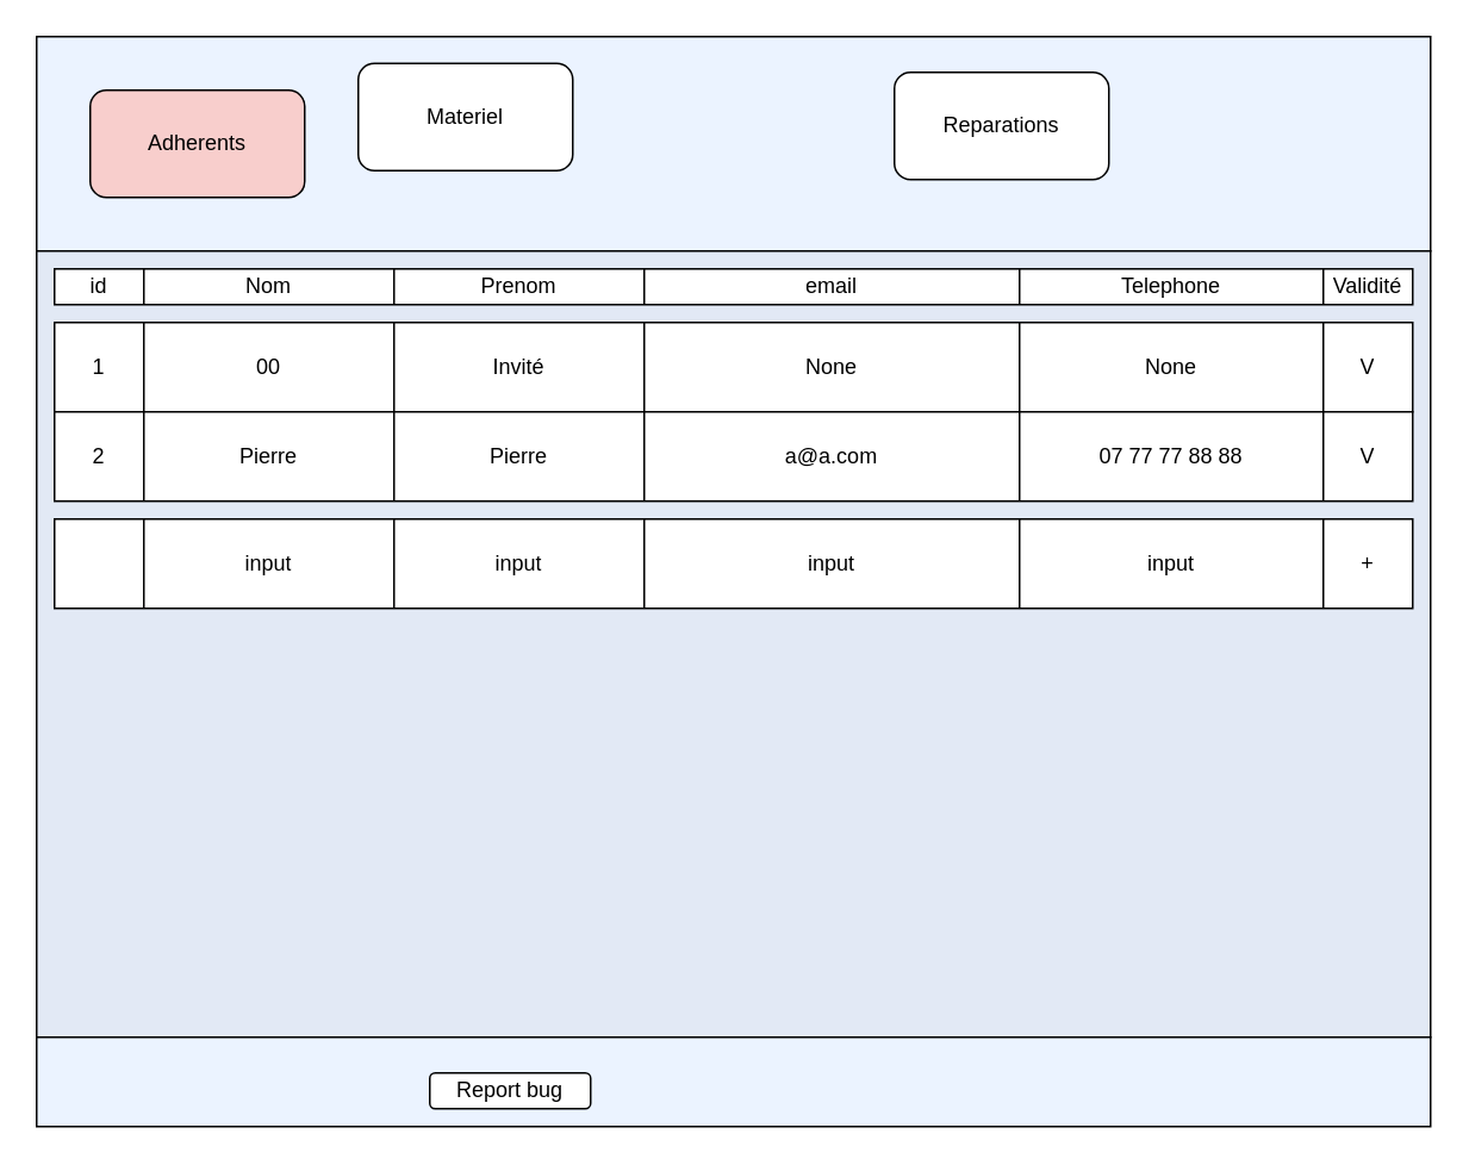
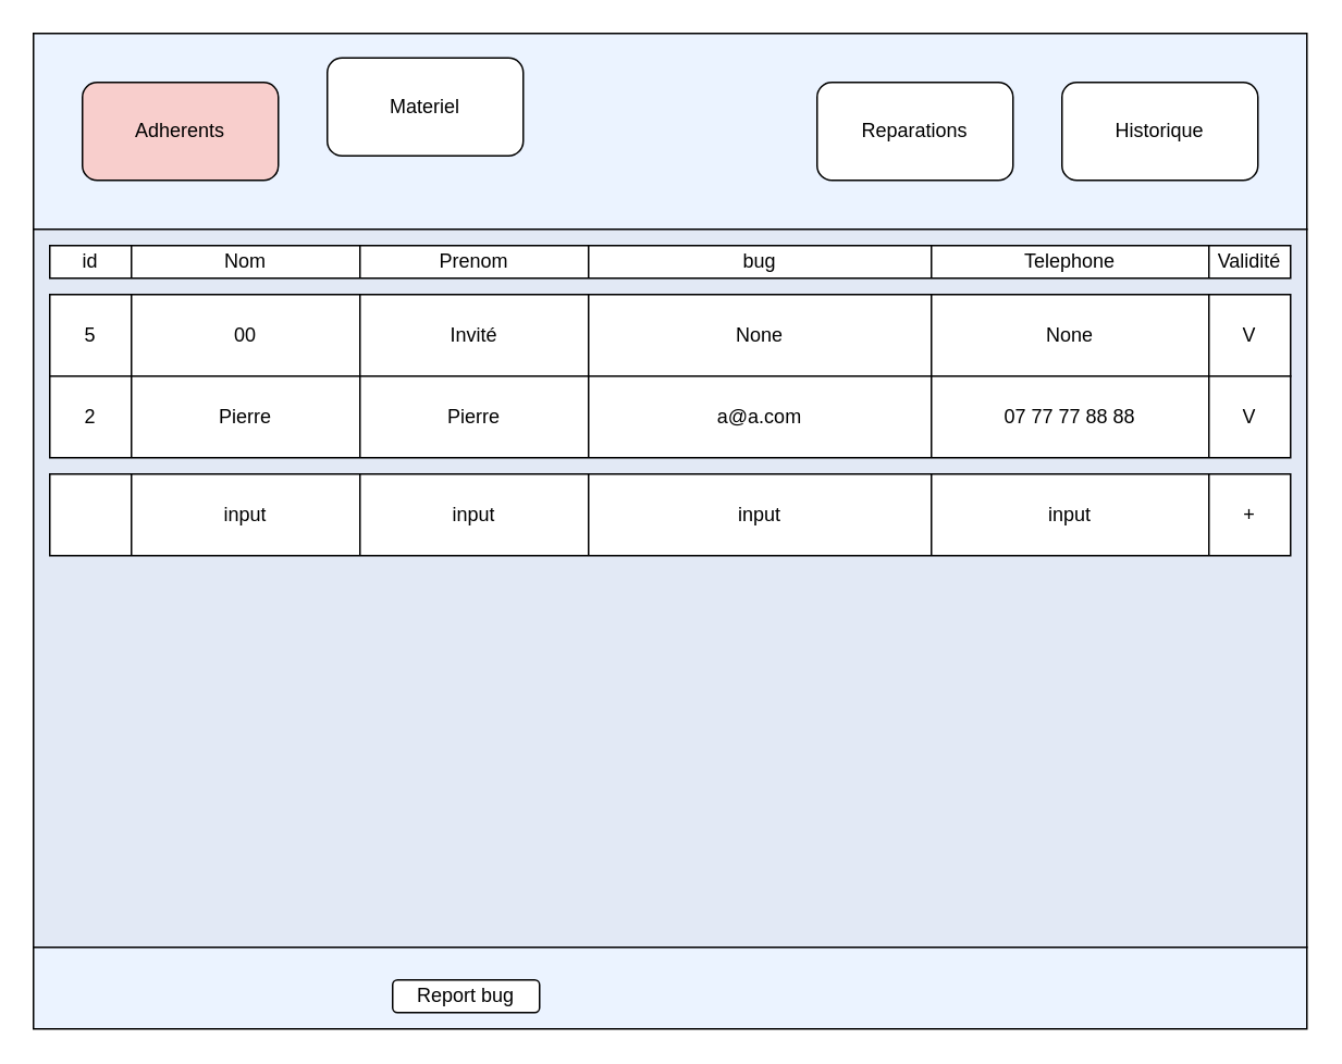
- <mxCell id="5" value="Reparations" style="rounded=1;whiteSpace=wrap;html=1;" parent="1" vertex="1"><mxGeometry x="500" y="40" width="120" height="60" as="geometry" /></mxCell>
+ <mxCell id="5" value="Reparations" style="rounded=1;whiteSpace=wrap;html=1;" parent="1" vertex="1"><mxGeometry x="500" y="50" width="120" height="60" as="geometry" /></mxCell>
+ <mxCell id="6" value="Historique" style="rounded=1;whiteSpace=wrap;html=1;" parent="1" vertex="1"><mxGeometry x="650" y="50" width="120" height="60" as="geometry" /></mxCell>
- <mxCell id="15" value="email" style="shape=partialRectangle;html=1;whiteSpace=wrap;connectable=0;strokeColor=inherit;overflow=hidden;fillColor=none;top=0;left=0;bottom=0;right=0;pointerEvents=1;" parent="11" vertex="1"><mxGeometry x="330" width="210" height="20" as="geometry"><mxRectangle width="210" height="20" as="alternateBounds" /></mxGeometry></mxCell>
+ <mxCell id="15" value="bug" style="shape=partialRectangle;html=1;whiteSpace=wrap;connectable=0;strokeColor=inherit;overflow=hidden;fillColor=none;top=0;left=0;bottom=0;right=0;pointerEvents=1;" parent="11" vertex="1"><mxGeometry x="330" width="210" height="20" as="geometry"><mxRectangle width="210" height="20" as="alternateBounds" /></mxGeometry></mxCell>
- <mxCell id="20" value="1" style="shape=partialRectangle;html=1;whiteSpace=wrap;connectable=0;strokeColor=inherit;overflow=hidden;fillColor=none;top=0;left=0;bottom=0;right=0;pointerEvents=1;" parent="19" vertex="1"><mxGeometry width="50" height="50" as="geometry"><mxRectangle width="50" height="50" as="alternateBounds" /></mxGeometry></mxCell>
+ <mxCell id="20" value="5" style="shape=partialRectangle;html=1;whiteSpace=wrap;connectable=0;strokeColor=inherit;overflow=hidden;fillColor=none;top=0;left=0;bottom=0;right=0;pointerEvents=1;" parent="19" vertex="1"><mxGeometry width="50" height="50" as="geometry"><mxRectangle width="50" height="50" as="alternateBounds" /></mxGeometry></mxCell>
